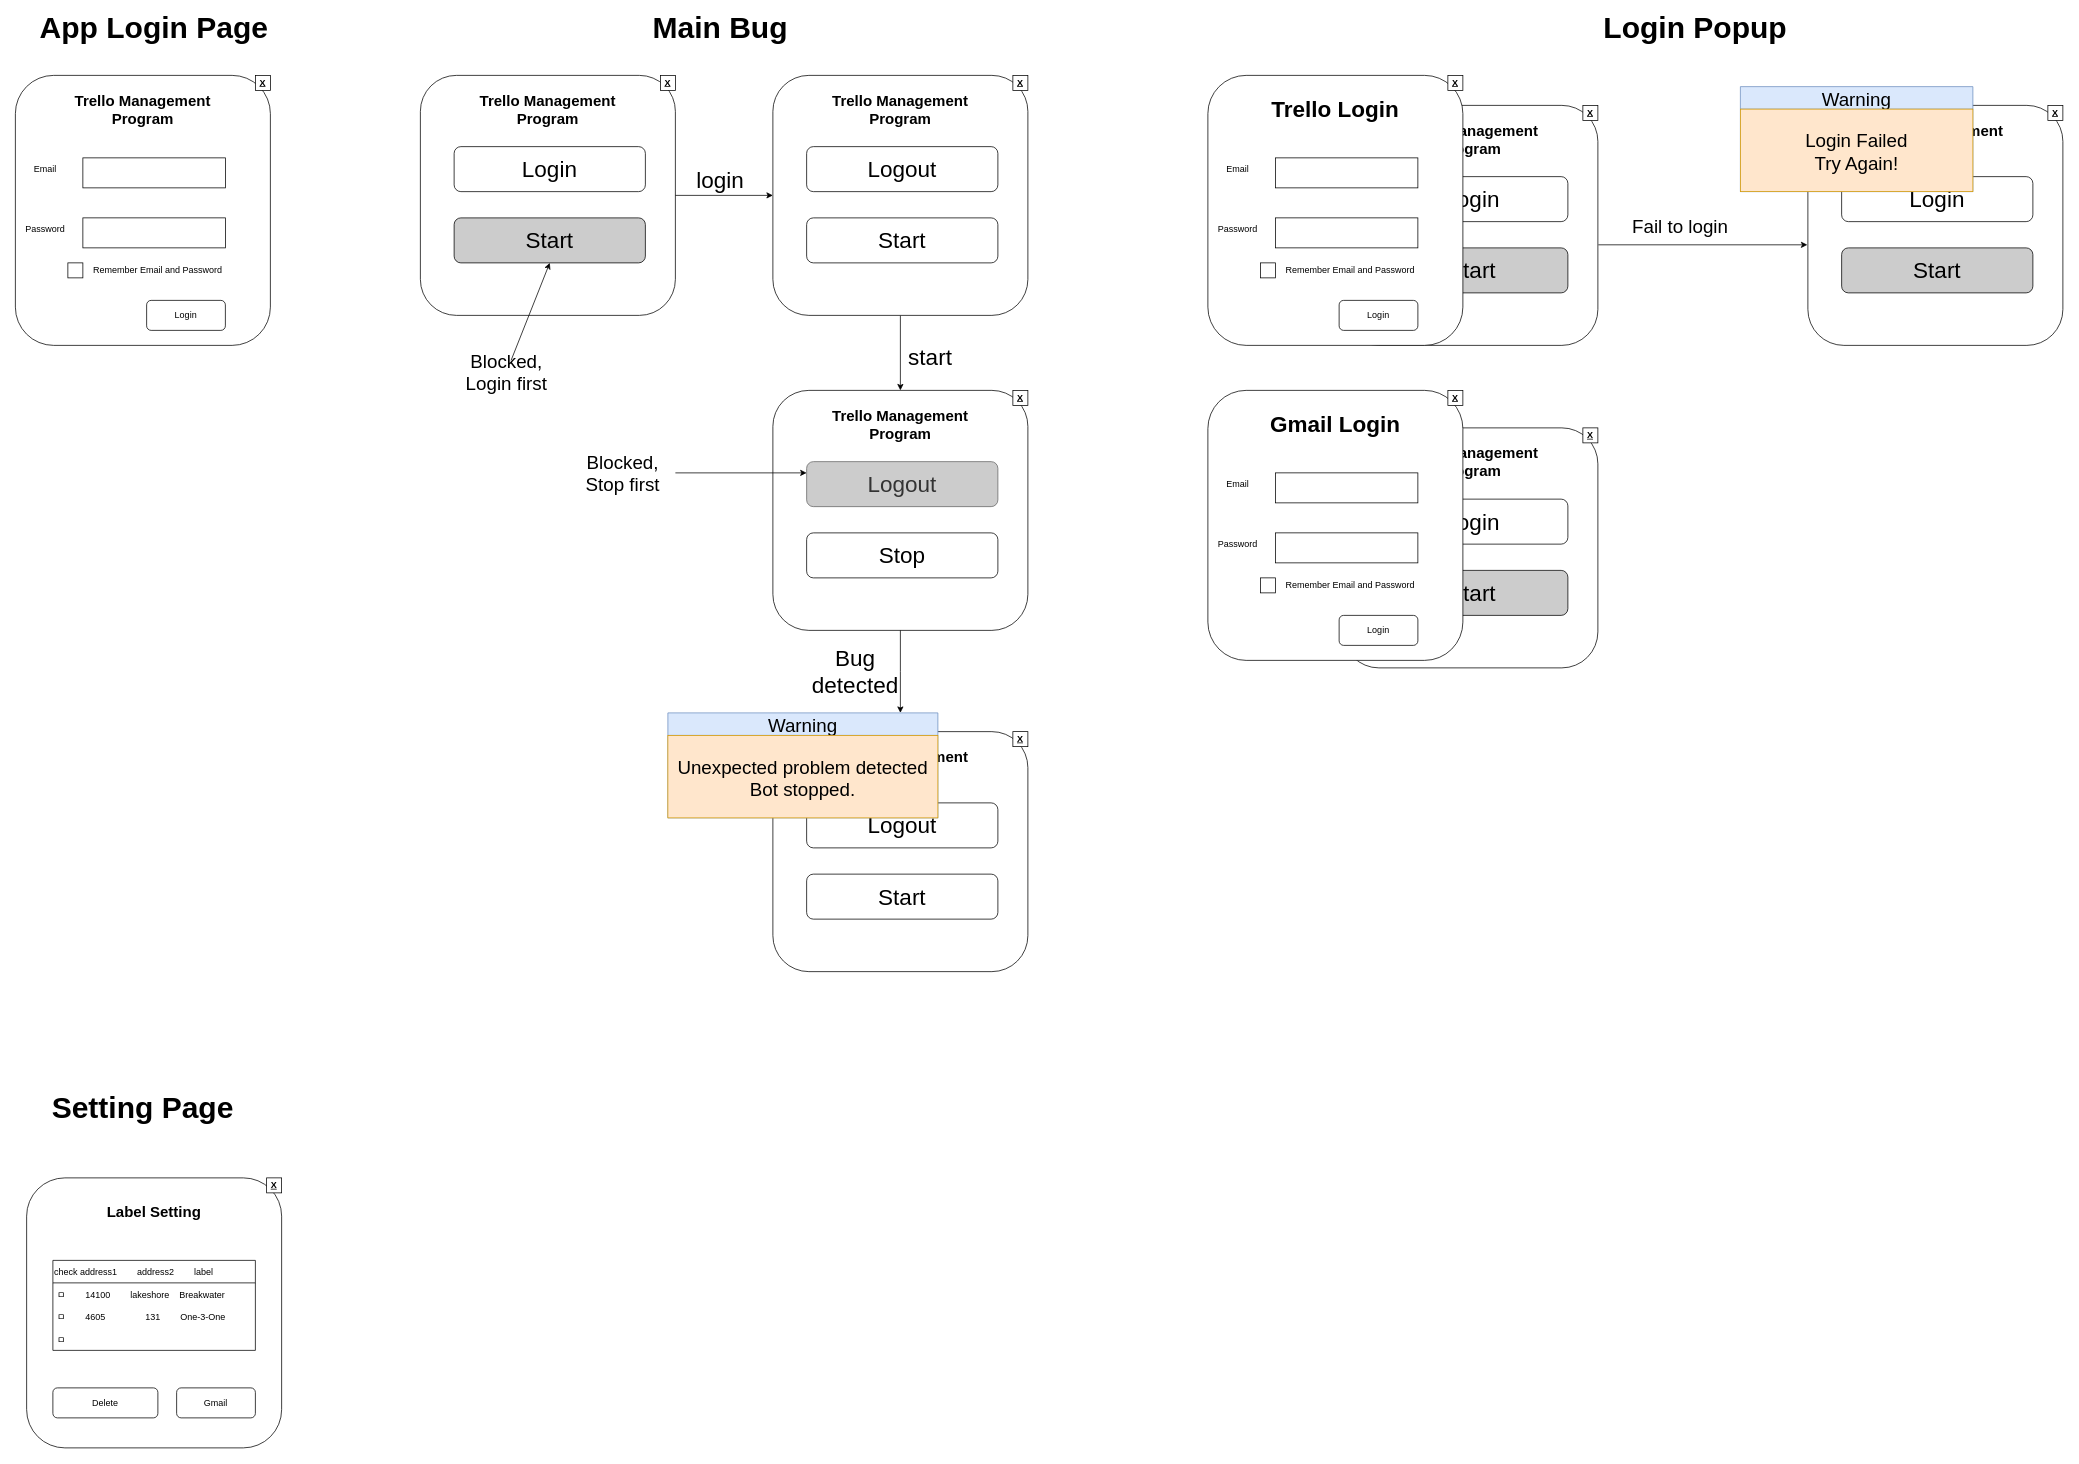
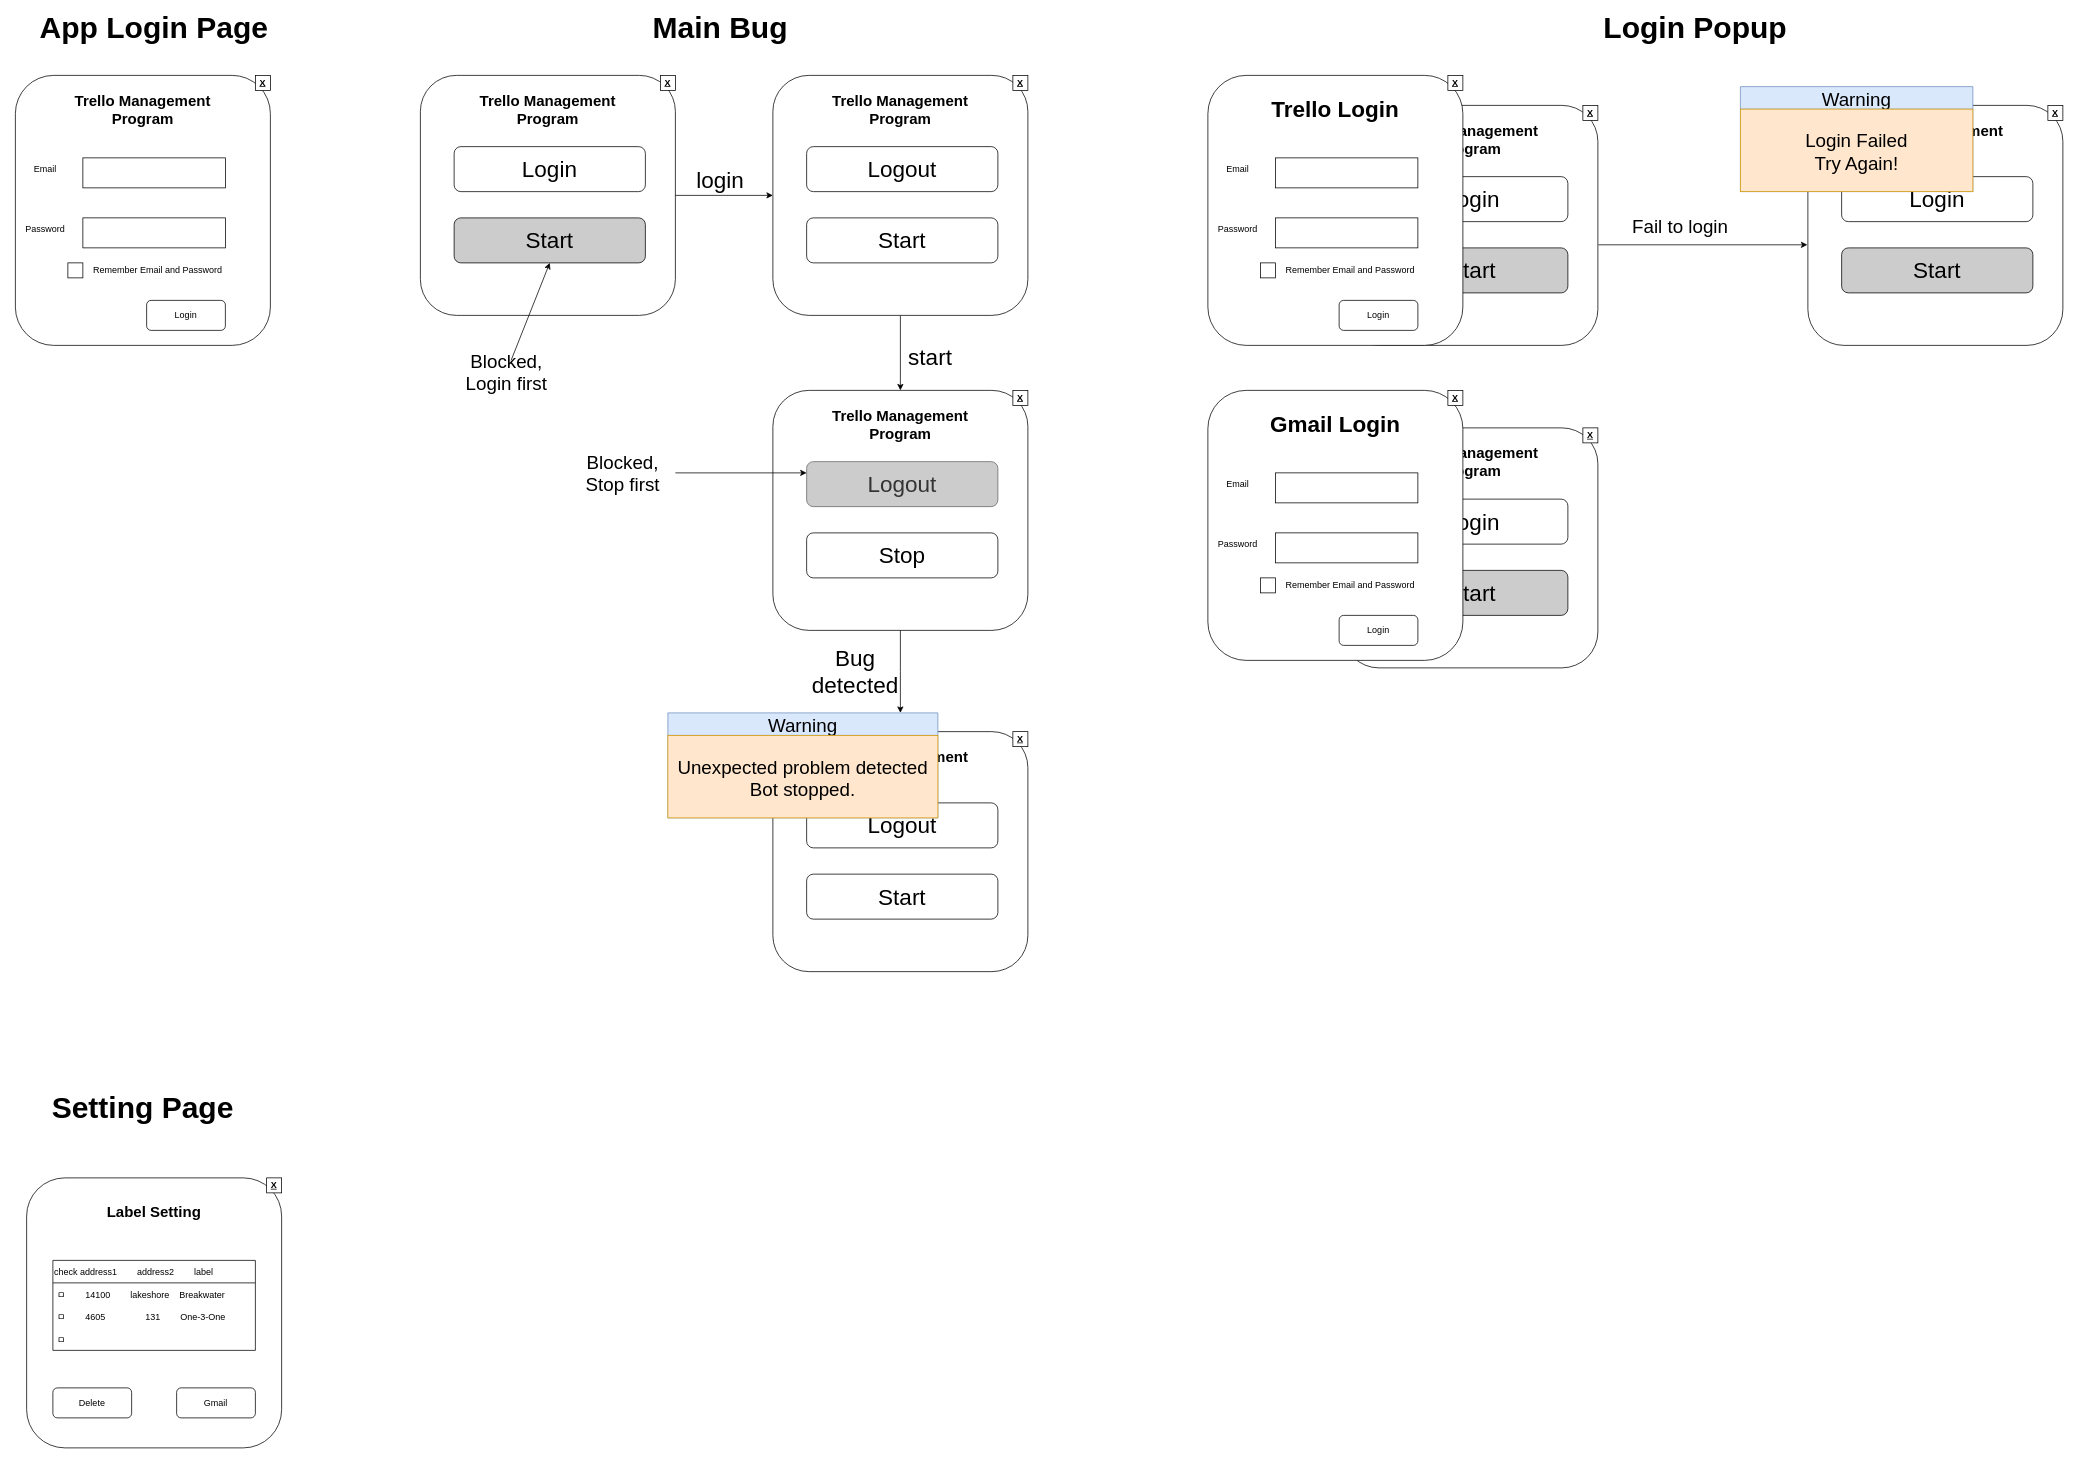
- <mxCell id="95" value="Delete" style="rounded=1;whiteSpace=wrap;html=1;" vertex="1" parent="1"><mxGeometry x="70" y="1850" width="140" height="40" as="geometry" /></mxCell>
+ <mxCell id="95" value="Delete" style="rounded=1;whiteSpace=wrap;html=1;" vertex="1" parent="1"><mxGeometry x="70" y="1850" width="105" height="40" as="geometry" /></mxCell>
